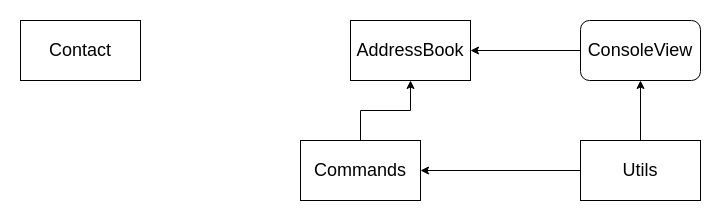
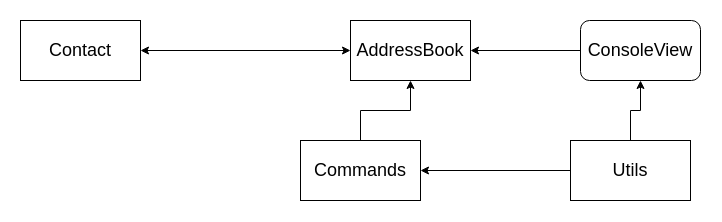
+ <mxCell id="11" value="" style="endArrow=classic;startArrow=classic;html=1;rounded=0;exitX=1;exitY=0.5;exitDx=0;exitDy=0;entryX=0;entryY=0.5;entryDx=0;entryDy=0;" edge="1" parent="1" source="2" target="3"><mxGeometry width="50" height="50" relative="1" as="geometry"><mxPoint x="370" y="560" as="sourcePoint" /><mxPoint x="420" y="510" as="targetPoint" /></mxGeometry></mxCell>
- <mxCell id="10" value="&lt;font style=&quot;font-size: 18px;&quot;&gt;Utils&lt;/font&gt;" style="rounded=0;whiteSpace=wrap;html=1;" vertex="1" parent="1"><mxGeometry x="580" y="140" width="120" height="60" as="geometry" /></mxCell>
+ <mxCell id="10" value="&lt;font style=&quot;font-size: 18px;&quot;&gt;Utils&lt;/font&gt;" style="rounded=0;whiteSpace=wrap;html=1;" vertex="1" parent="1"><mxGeometry x="570" y="140" width="120" height="60" as="geometry" /></mxCell>
